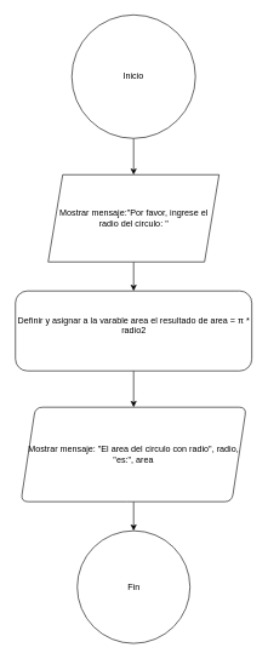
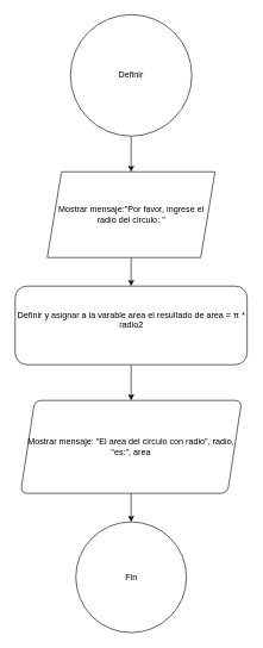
- <mxCell id="3" value="Inicio" style="ellipse;whiteSpace=wrap;html=1;aspect=fixed;" vertex="1" parent="1"><mxGeometry x="98" width="170" height="170" as="geometry" y="20" /></mxCell>
+ <mxCell id="3" value="Definir" style="ellipse;whiteSpace=wrap;html=1;aspect=fixed;" vertex="1" parent="1"><mxGeometry x="98" width="170" height="170" as="geometry" y="20" /></mxCell>
